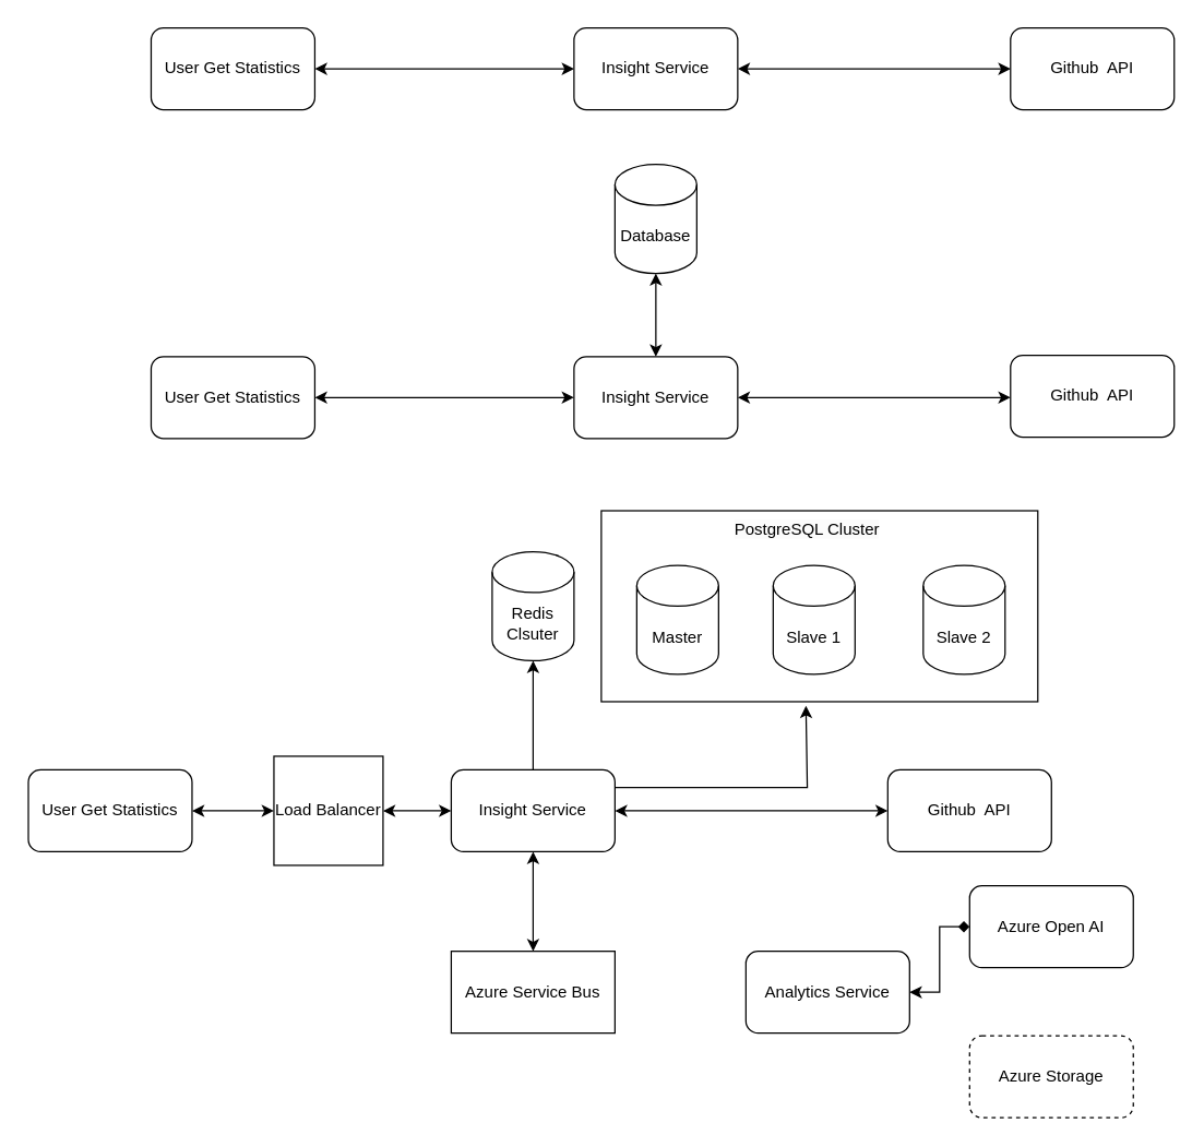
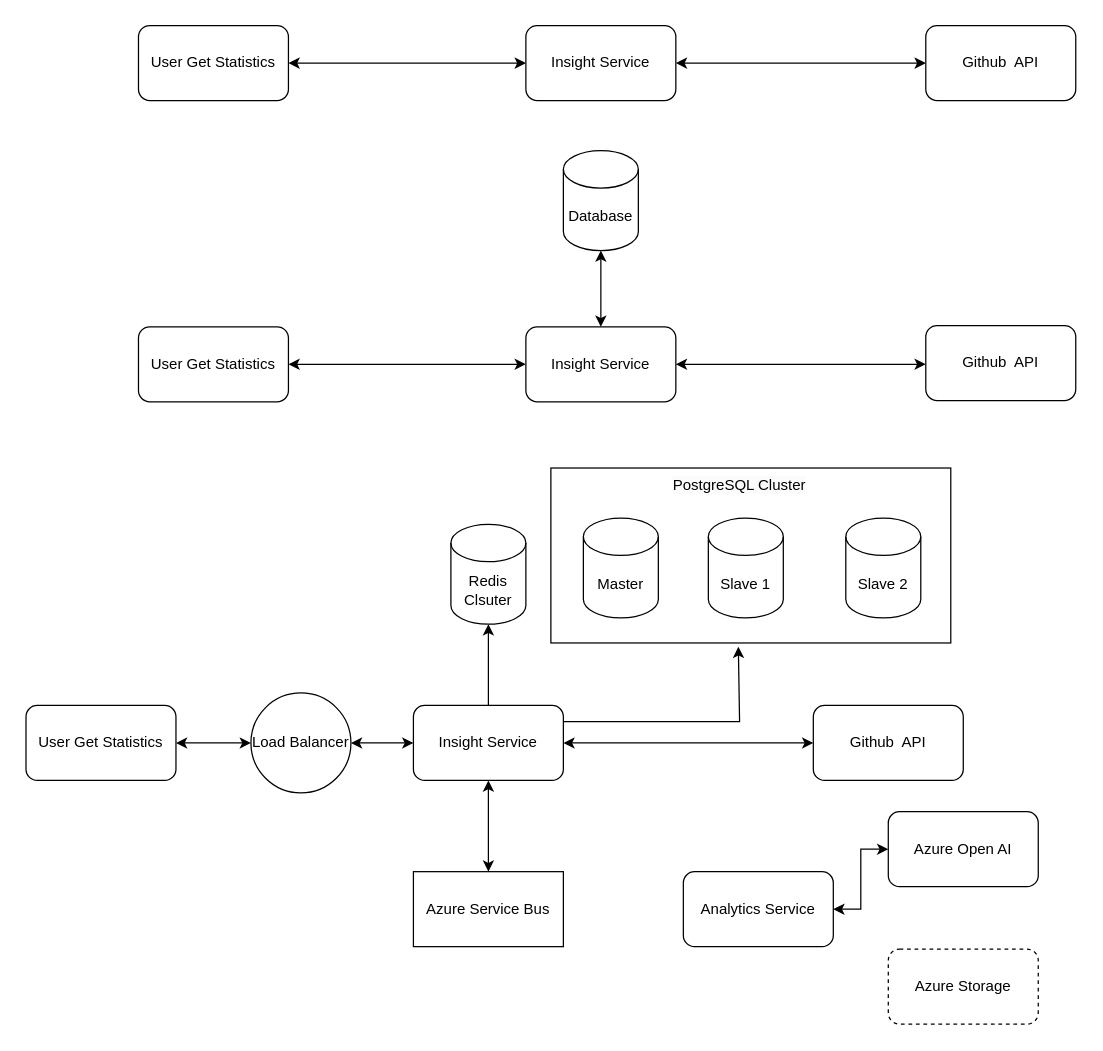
- <mxCell id="21" value="Redis Clsuter" style="shape=cylinder3;whiteSpace=wrap;html=1;boundedLbl=1;backgroundOutline=1;size=15;" vertex="1" parent="1"><mxGeometry x="360" y="404" width="60" height="80" as="geometry" /></mxCell>
+ <mxCell id="21" value="Redis Clsuter" style="shape=cylinder3;whiteSpace=wrap;html=1;boundedLbl=1;backgroundOutline=1;size=15;" vertex="1" parent="1"><mxGeometry x="360" y="419" width="60" height="80" as="geometry" /></mxCell>
- <mxCell id="15" value="Load Balancer" style="whiteSpace=wrap;html=1;aspect=fixed;" vertex="1" parent="1"><mxGeometry x="200" y="554" width="80" height="80" as="geometry" /></mxCell>
+ <mxCell id="15" value="Load Balancer" style="ellipse;whiteSpace=wrap;html=1;aspect=fixed;" vertex="1" parent="1"><mxGeometry x="200" y="554" width="80" height="80" as="geometry" /></mxCell>
- <mxCell id="31" style="edgeStyle=orthogonalEdgeStyle;rounded=0;orthogonalLoop=1;jettySize=auto;html=1;startArrow=classic;startFill=1;endArrow=diamond;" edge="1" parent="1" source="32" target="33"><mxGeometry relative="1" as="geometry" /></mxCell>
+ <mxCell id="31" style="edgeStyle=orthogonalEdgeStyle;rounded=0;orthogonalLoop=1;jettySize=auto;html=1;startArrow=classic;startFill=1;" edge="1" parent="1" source="32" target="33"><mxGeometry relative="1" as="geometry" /></mxCell>
